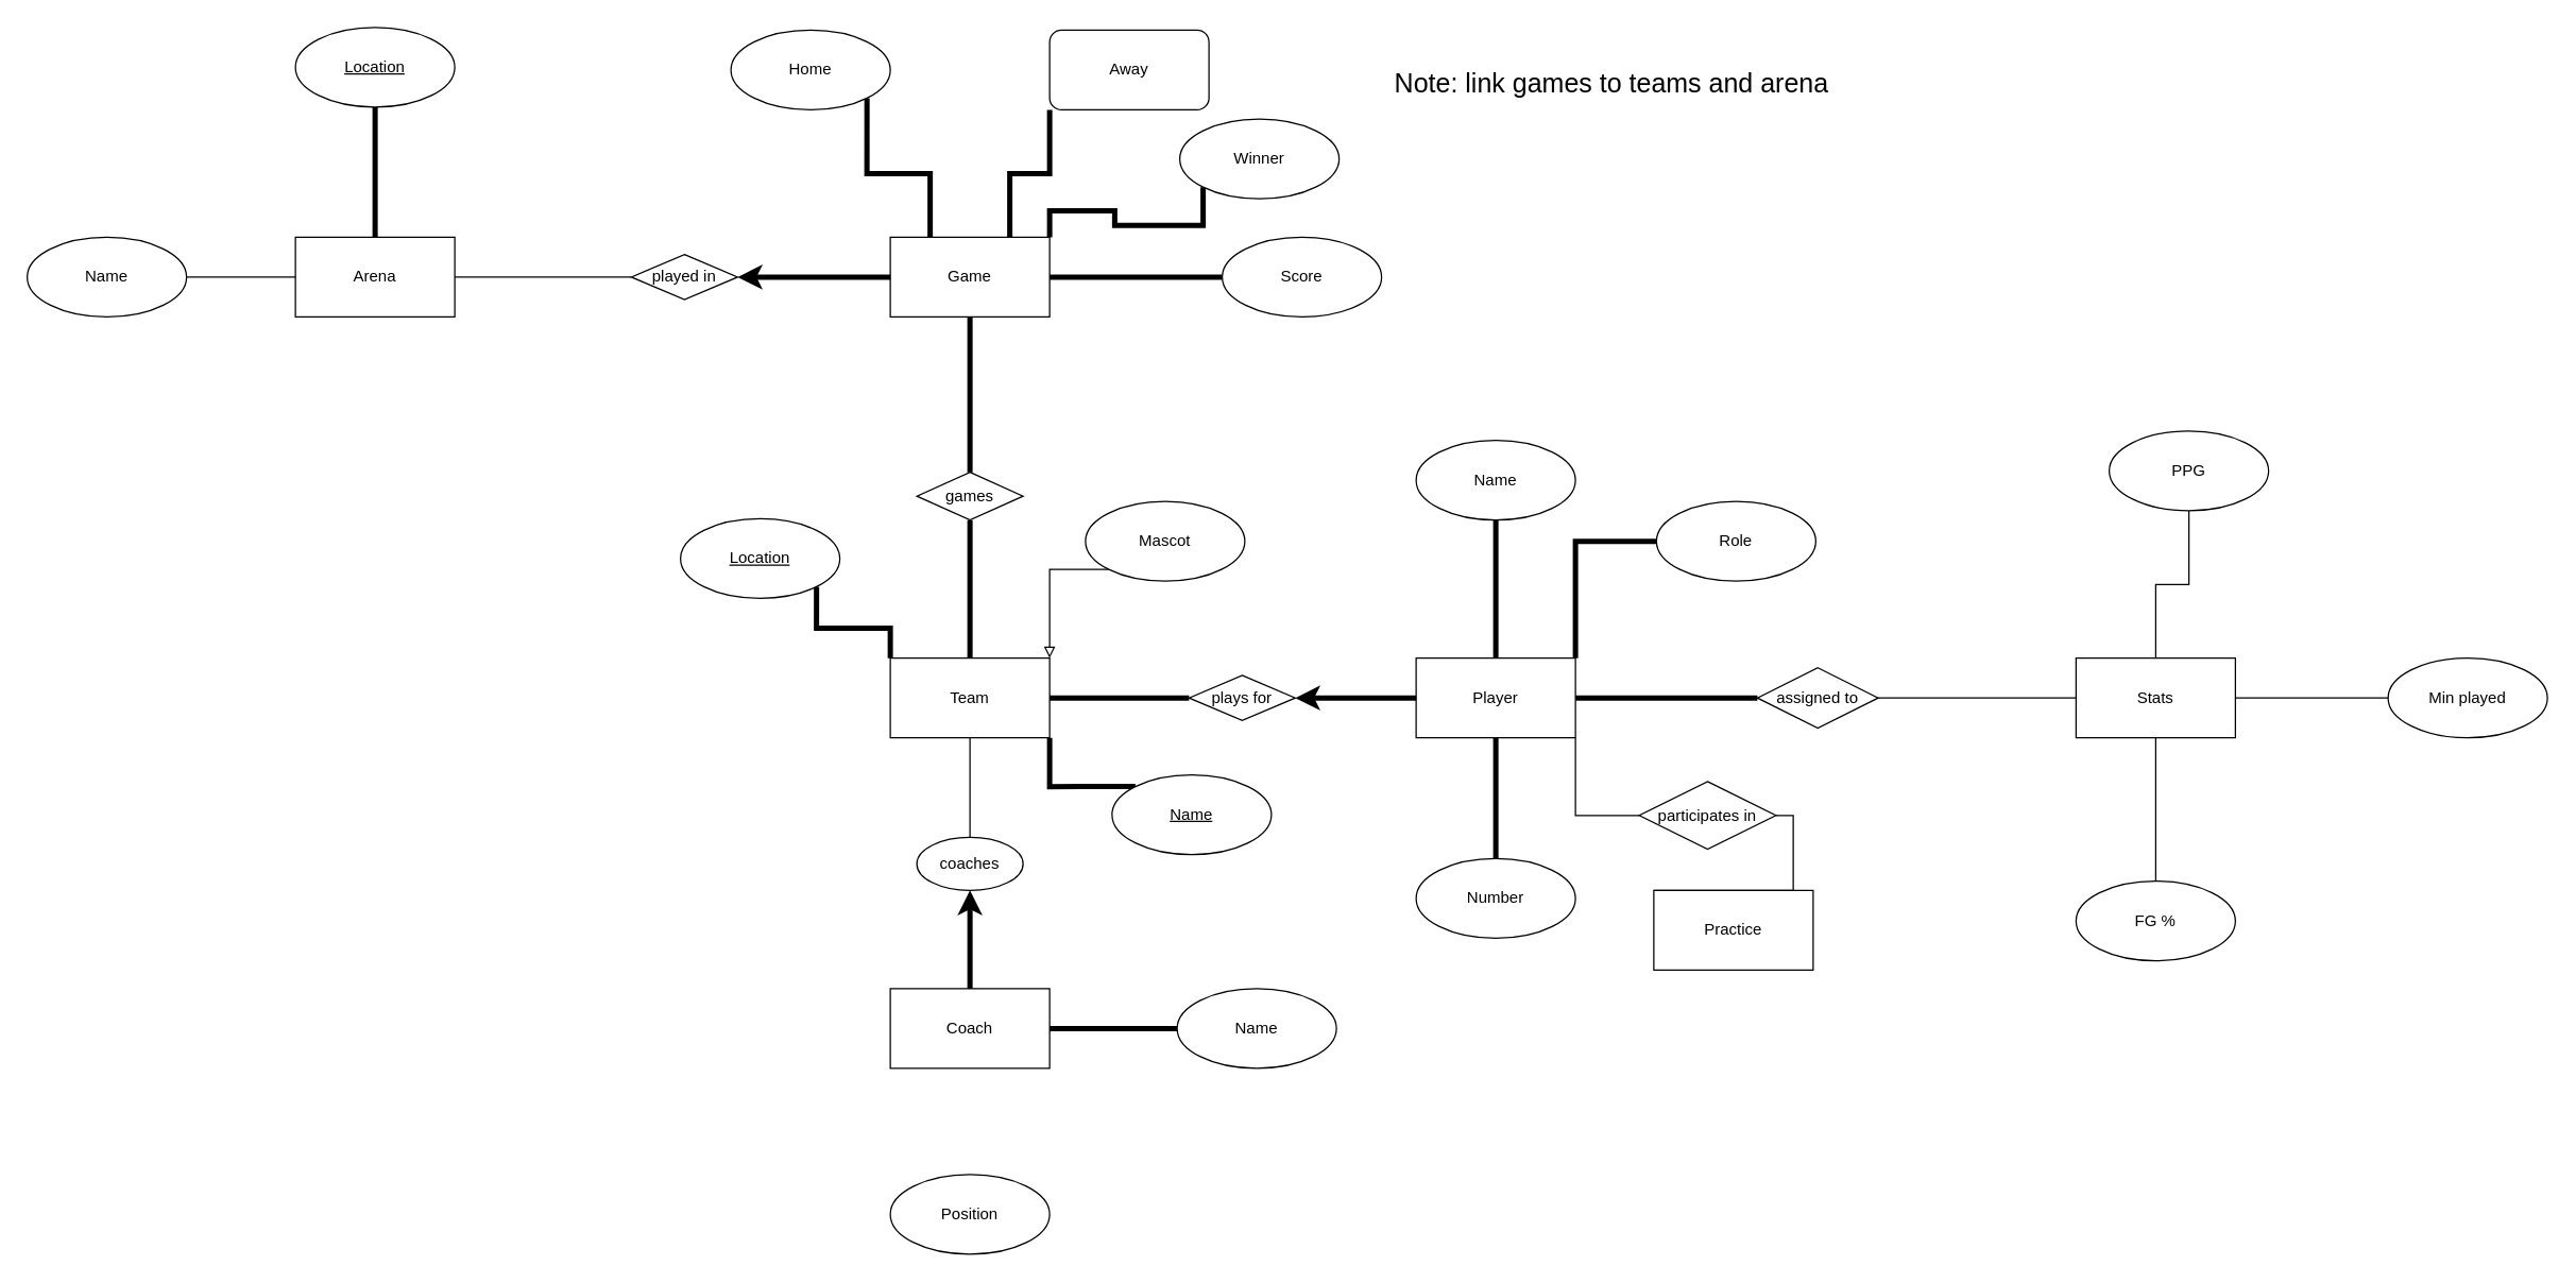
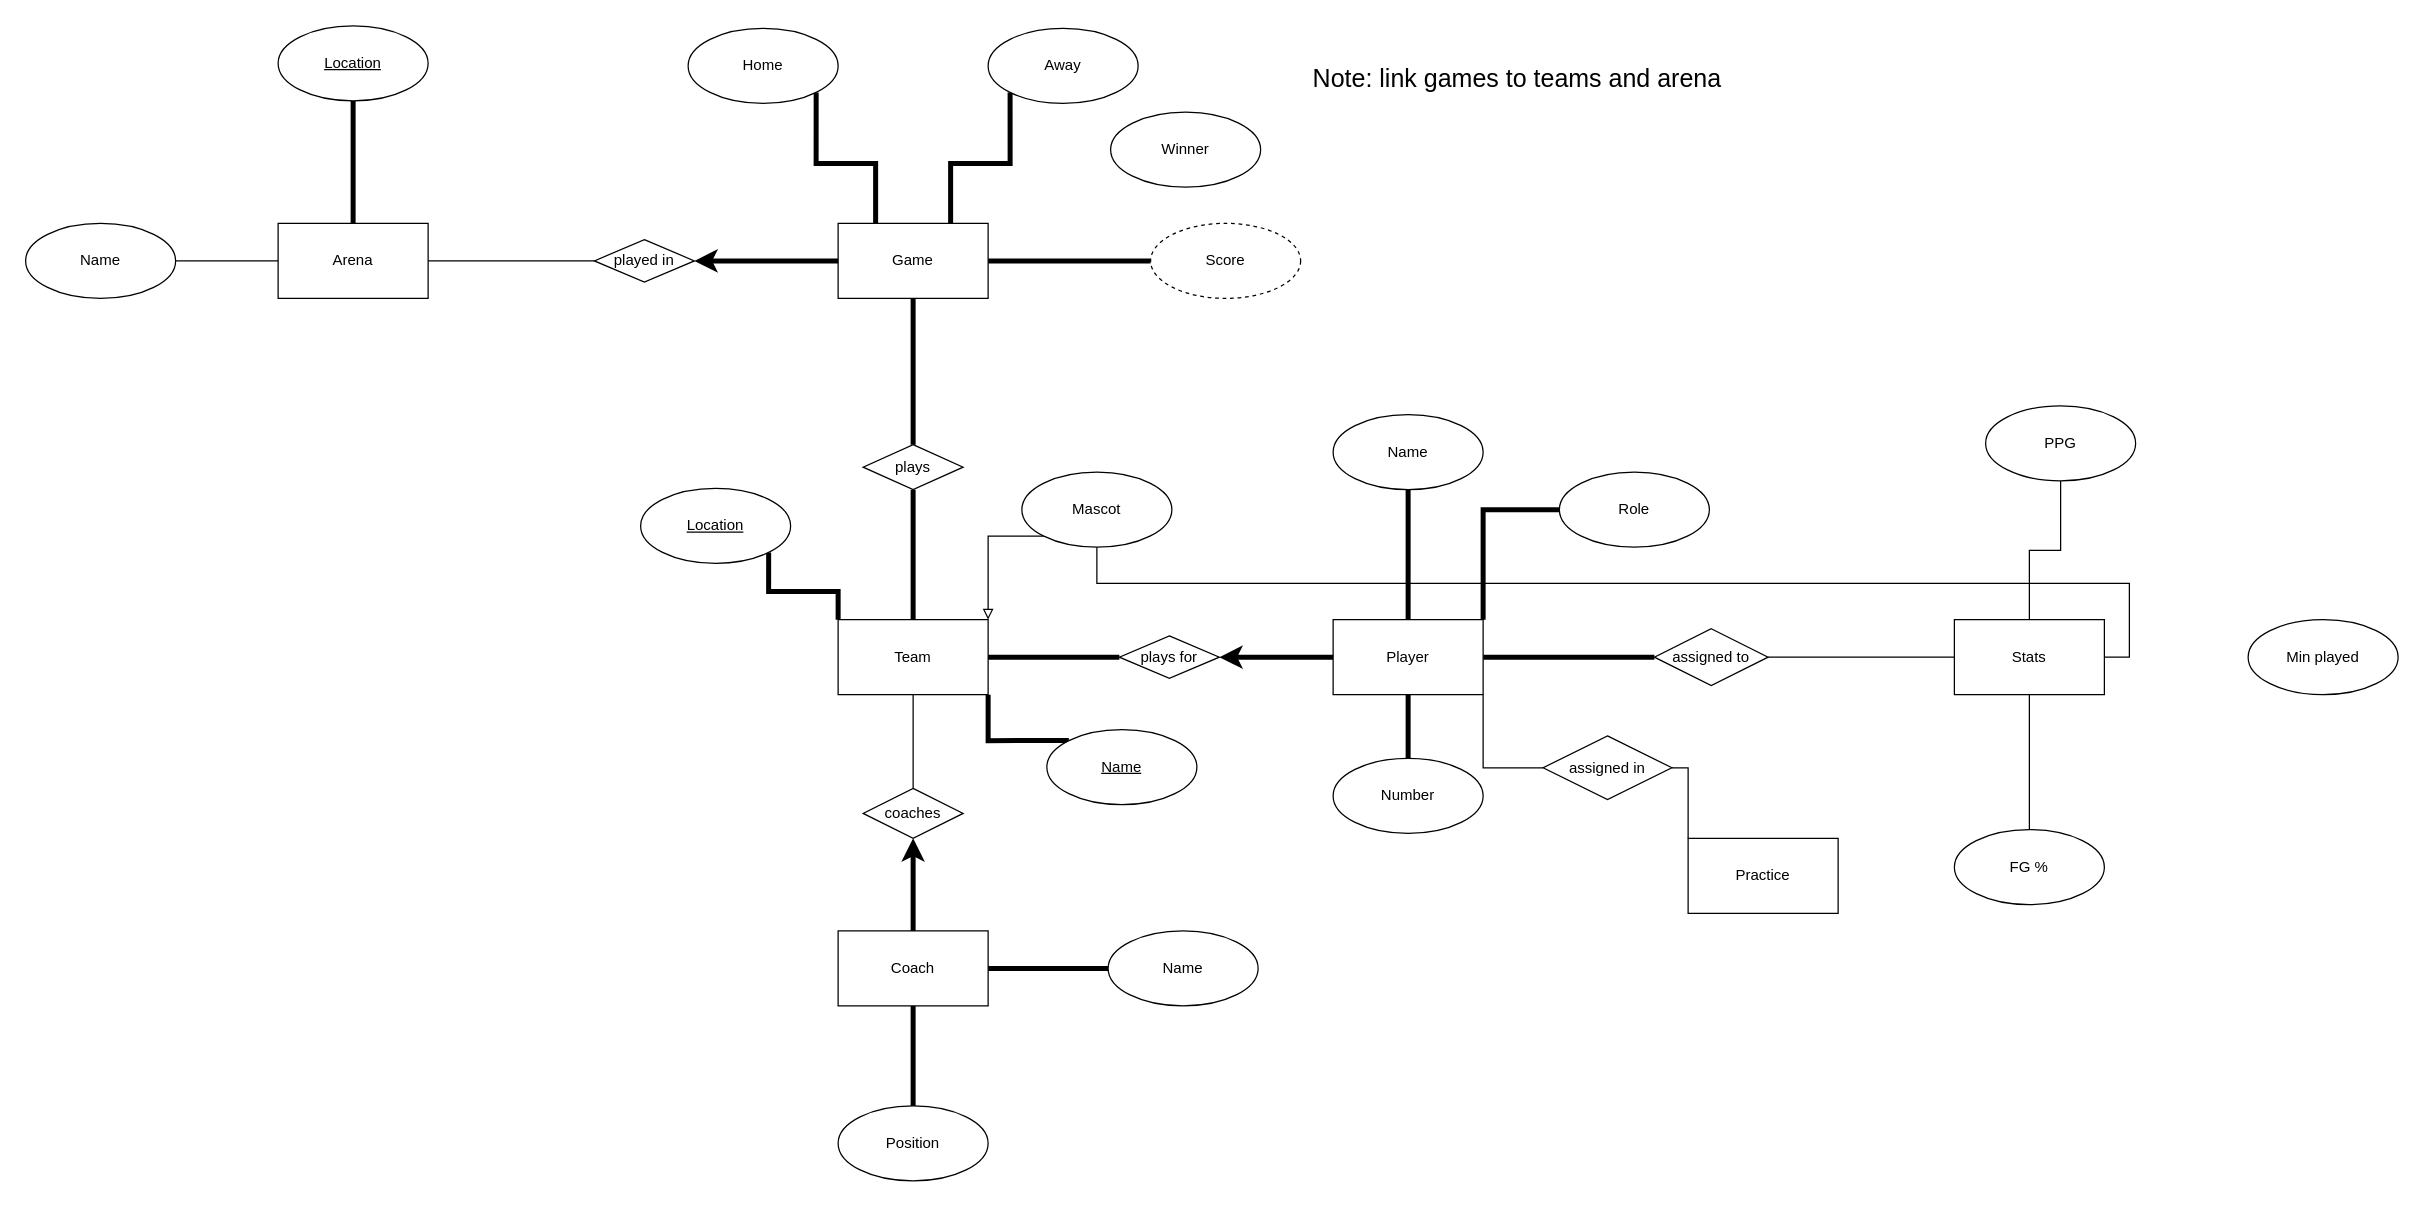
- <mxCell id="24" value="Away" style="whiteSpace=wrap;html=1;rounded=1;" parent="1" vertex="1"><mxGeometry x="790" y="22" width="120" height="60" as="geometry" /></mxCell>
+ <mxCell id="24" value="Away" style="ellipse;whiteSpace=wrap;html=1;" parent="1" vertex="1"><mxGeometry x="790" y="22" width="120" height="60" as="geometry" /></mxCell>
- <mxCell id="19" style="edgeStyle=orthogonalEdgeStyle;rounded=0;orthogonalLoop=1;jettySize=auto;html=1;exitX=1;exitY=0;exitDx=0;exitDy=0;entryX=0;entryY=1;entryDx=0;entryDy=0;strokeWidth=4;endArrow=none;endFill=0;" parent="1" source="20" target="45" edge="1"><mxGeometry relative="1" as="geometry" /></mxCell>
- <mxCell id="25" value="Score" style="ellipse;whiteSpace=wrap;html=1;" parent="1" vertex="1"><mxGeometry x="920" y="178" width="120" height="60" as="geometry" /></mxCell>
+ <mxCell id="25" value="Score" style="ellipse;whiteSpace=wrap;html=1;dashed=1;" parent="1" vertex="1"><mxGeometry x="920" y="178" width="120" height="60" as="geometry" /></mxCell>
- <mxCell id="16" value="games" style="rhombus;whiteSpace=wrap;html=1;" parent="1" vertex="1"><mxGeometry x="690" y="355" width="80" height="36" as="geometry" /></mxCell>
+ <mxCell id="16" value="plays" style="rhombus;whiteSpace=wrap;html=1;" parent="1" vertex="1"><mxGeometry x="690" y="355" width="80" height="36" as="geometry" /></mxCell>
- <mxCell id="47" style="edgeStyle=orthogonalEdgeStyle;rounded=0;orthogonalLoop=1;jettySize=auto;html=1;exitX=1;exitY=0.5;exitDx=0;exitDy=0;entryX=0;entryY=0.5;entryDx=0;entryDy=0;strokeWidth=1;endArrow=none;endFill=0;" parent="1" source="49" target="52" edge="1"><mxGeometry relative="1" as="geometry" /></mxCell>
+ <mxCell id="47" style="edgeStyle=orthogonalEdgeStyle;rounded=0;orthogonalLoop=1;jettySize=auto;html=1;exitX=1;exitY=0.5;exitDx=0;exitDy=0;strokeWidth=1;endArrow=none;endFill=0;" parent="1" source="49" target="39" edge="1"><mxGeometry relative="1" as="geometry" /></mxCell>
- <mxCell id="42" value="participates in" style="rhombus;whiteSpace=wrap;html=1;" parent="1" vertex="1"><mxGeometry x="1234" y="588" width="103" height="51" as="geometry" /></mxCell>
+ <mxCell id="42" value="assigned in" style="rhombus;whiteSpace=wrap;html=1;" parent="1" vertex="1"><mxGeometry x="1234" y="588" width="103" height="51" as="geometry" /></mxCell>
- <mxCell id="8" value="coaches" style="ellipse;whiteSpace=wrap;html=1;" parent="1" vertex="1"><mxGeometry x="690" y="630" width="80" height="40" as="geometry" /></mxCell>
+ <mxCell id="8" value="coaches" style="rhombus;whiteSpace=wrap;html=1;" parent="1" vertex="1"><mxGeometry x="690" y="630" width="80" height="40" as="geometry" /></mxCell>
- <mxCell id="29" value="Number" style="ellipse;whiteSpace=wrap;html=1;" parent="1" vertex="1"><mxGeometry x="1066" y="646" width="120" height="60" as="geometry" /></mxCell>
+ <mxCell id="29" value="Number" style="ellipse;whiteSpace=wrap;html=1;" parent="1" vertex="1"><mxGeometry x="1066" y="606" width="120" height="60" as="geometry" /></mxCell>
- <mxCell id="43" value="Practice" style="whiteSpace=wrap;html=1;" parent="1" vertex="1"><mxGeometry x="1245" y="670" width="120" height="60" as="geometry" /></mxCell>
+ <mxCell id="43" value="Practice" style="whiteSpace=wrap;html=1;" parent="1" vertex="1"><mxGeometry x="1350" y="670" width="120" height="60" as="geometry" /></mxCell>
+ <mxCell id="4" value="" style="edgeStyle=orthogonalEdgeStyle;rounded=0;orthogonalLoop=1;jettySize=auto;html=1;strokeWidth=4;endArrow=none;endFill=0;" parent="1" source="5" target="57" edge="1"><mxGeometry relative="1" as="geometry" /></mxCell>
